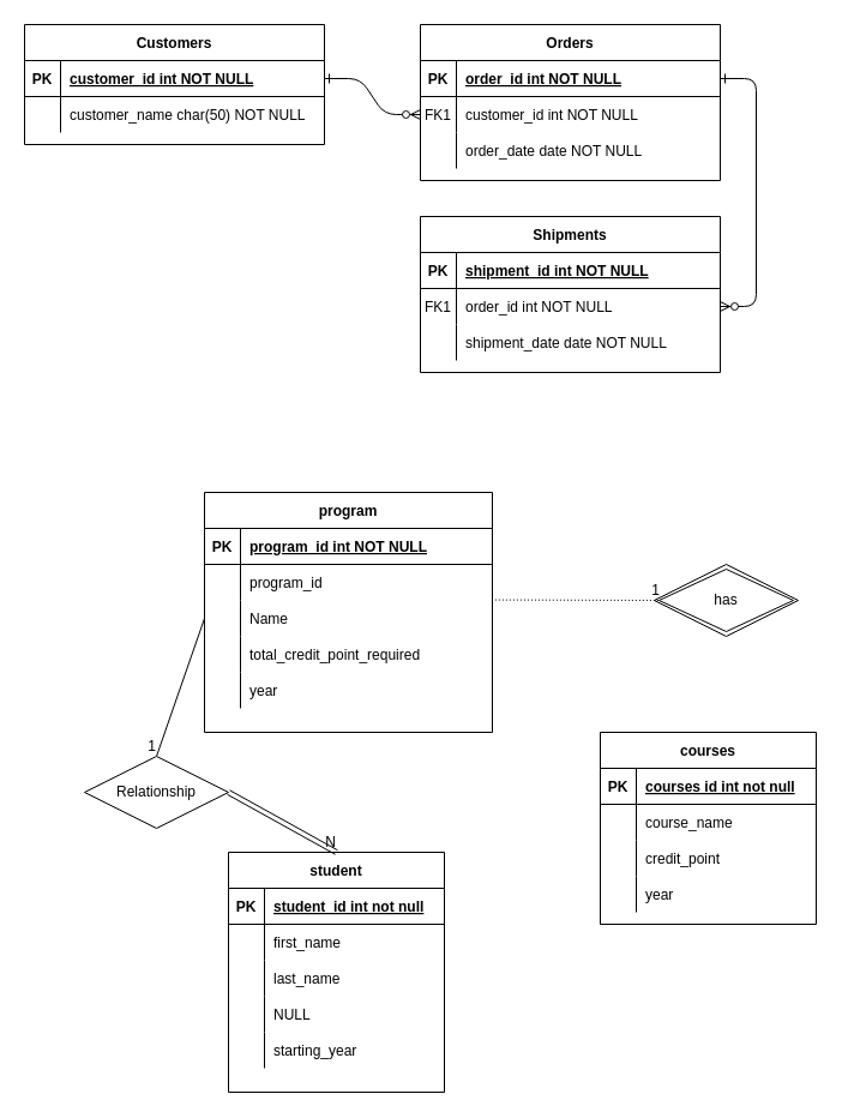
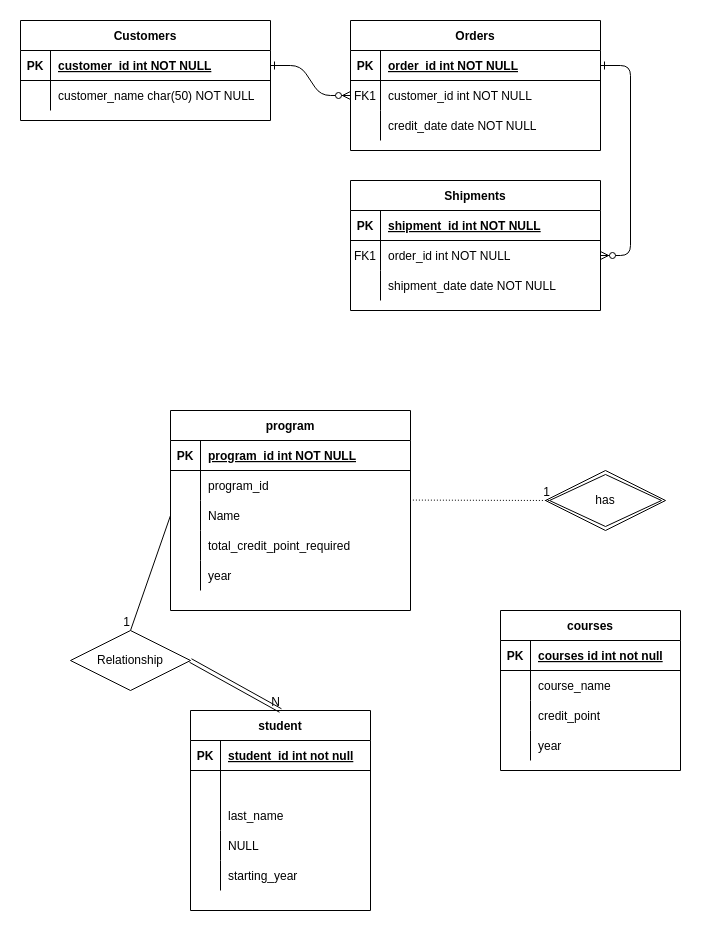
- <mxCell id="13" value="order_date date NOT NULL" style="shape=partialRectangle;overflow=hidden;connectable=0;fillColor=none;top=0;left=0;bottom=0;right=0;align=left;spacingLeft=6;" parent="11" vertex="1"><mxGeometry x="30" width="220" height="30" as="geometry" /></mxCell>
+ <mxCell id="13" value="credit_date date NOT NULL" style="shape=partialRectangle;overflow=hidden;connectable=0;fillColor=none;top=0;left=0;bottom=0;right=0;align=left;spacingLeft=6;" parent="11" vertex="1"><mxGeometry x="30" width="220" height="30" as="geometry" /></mxCell>
- <mxCell id="53" value="first_name" style="shape=partialRectangle;connectable=0;fillColor=none;top=0;left=0;bottom=0;right=0;align=left;spacingLeft=6;overflow=hidden;" vertex="1" parent="51"><mxGeometry x="30" width="150" height="30" as="geometry" /></mxCell>
